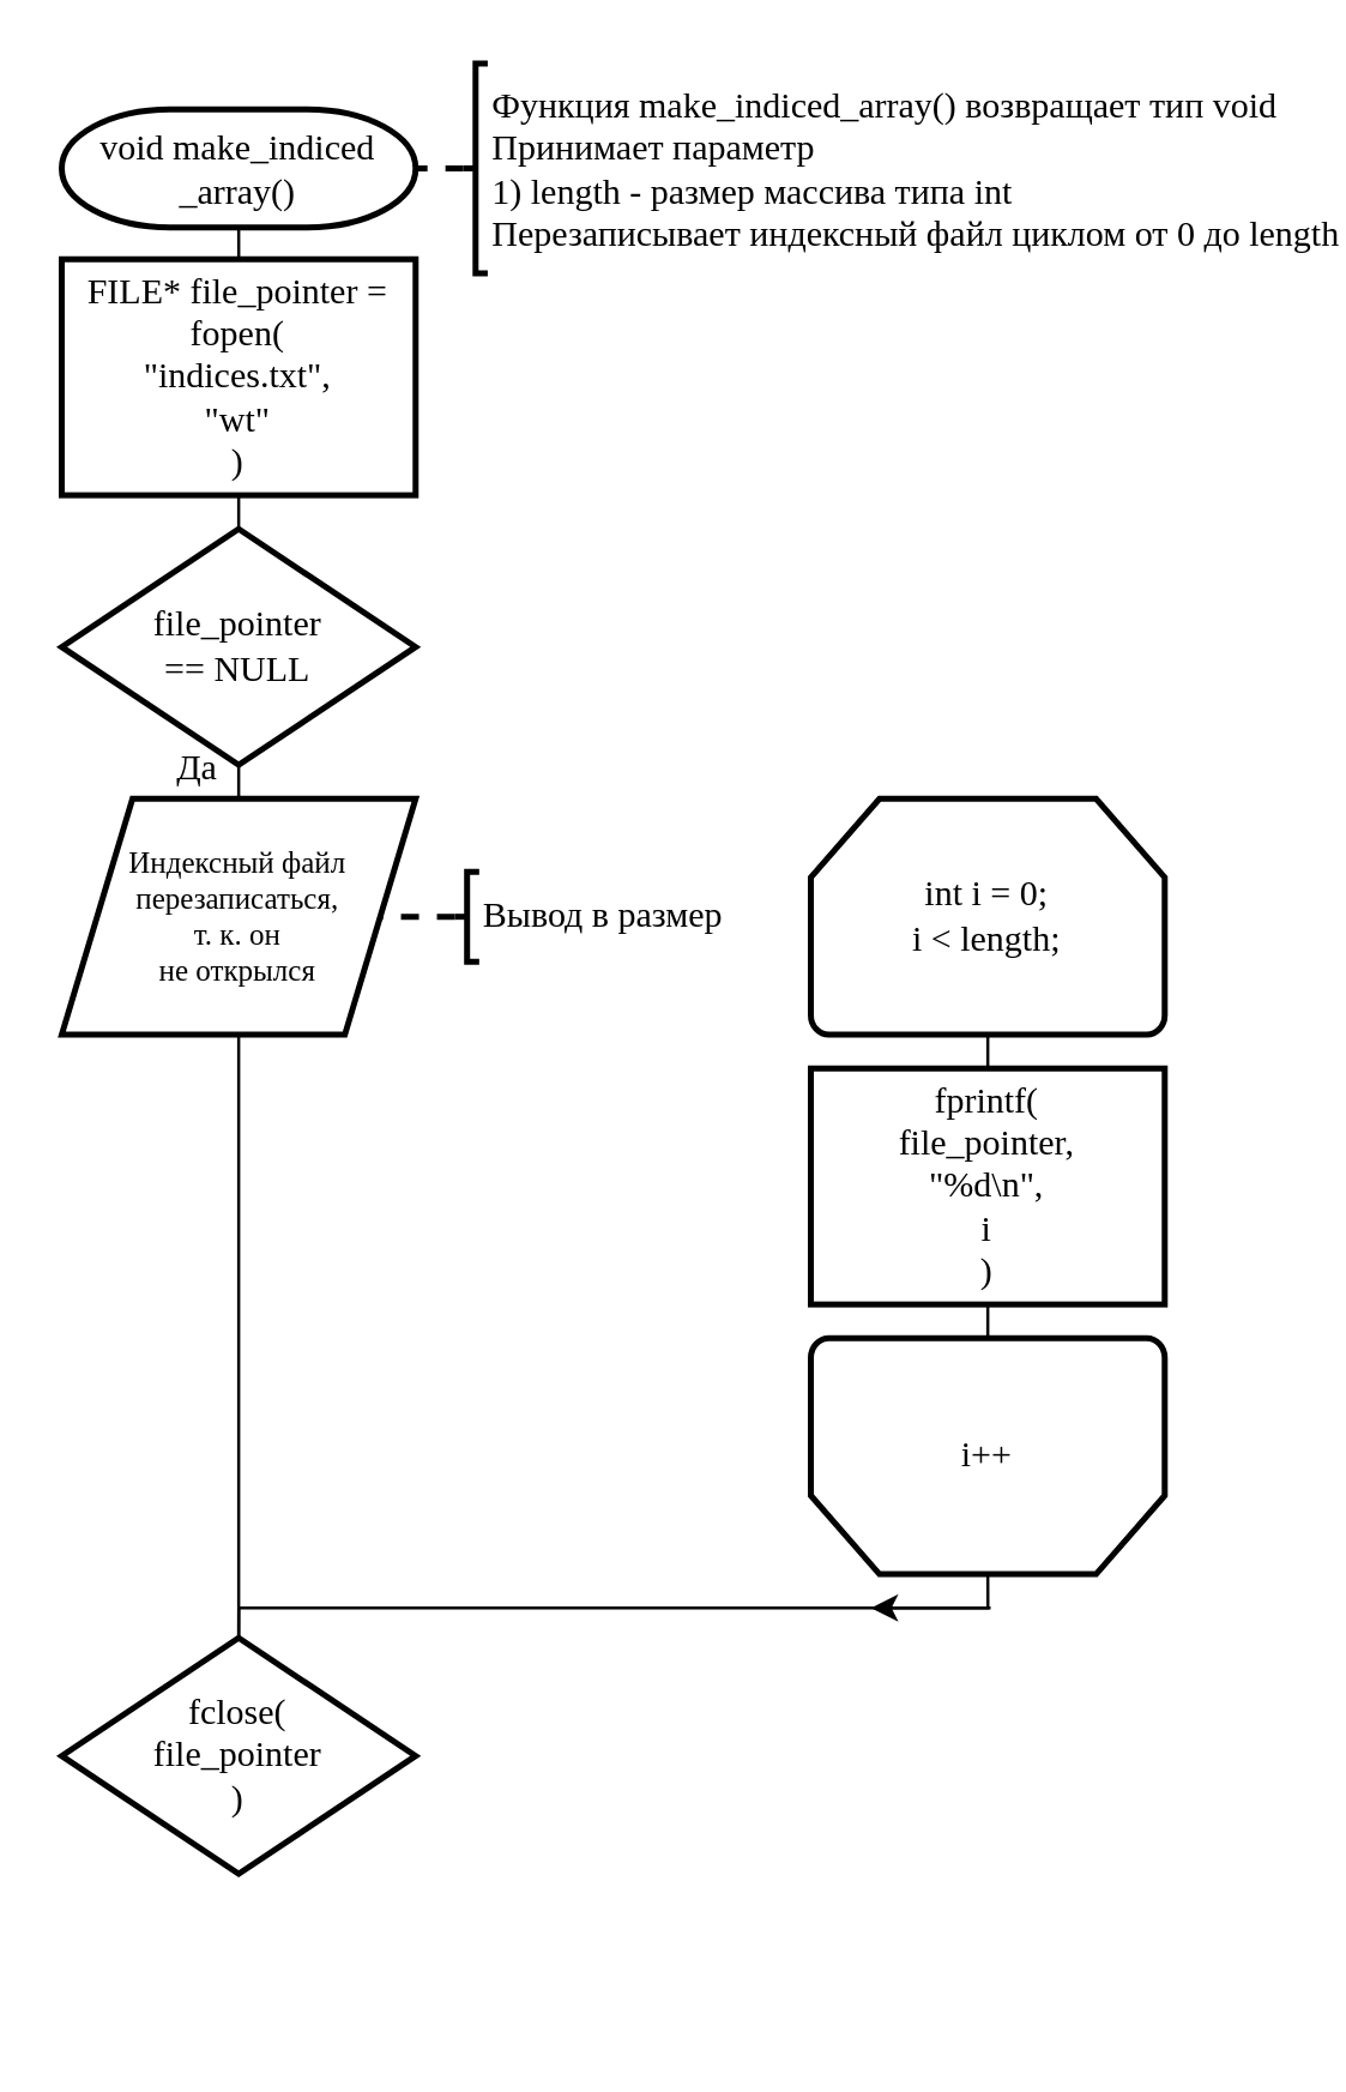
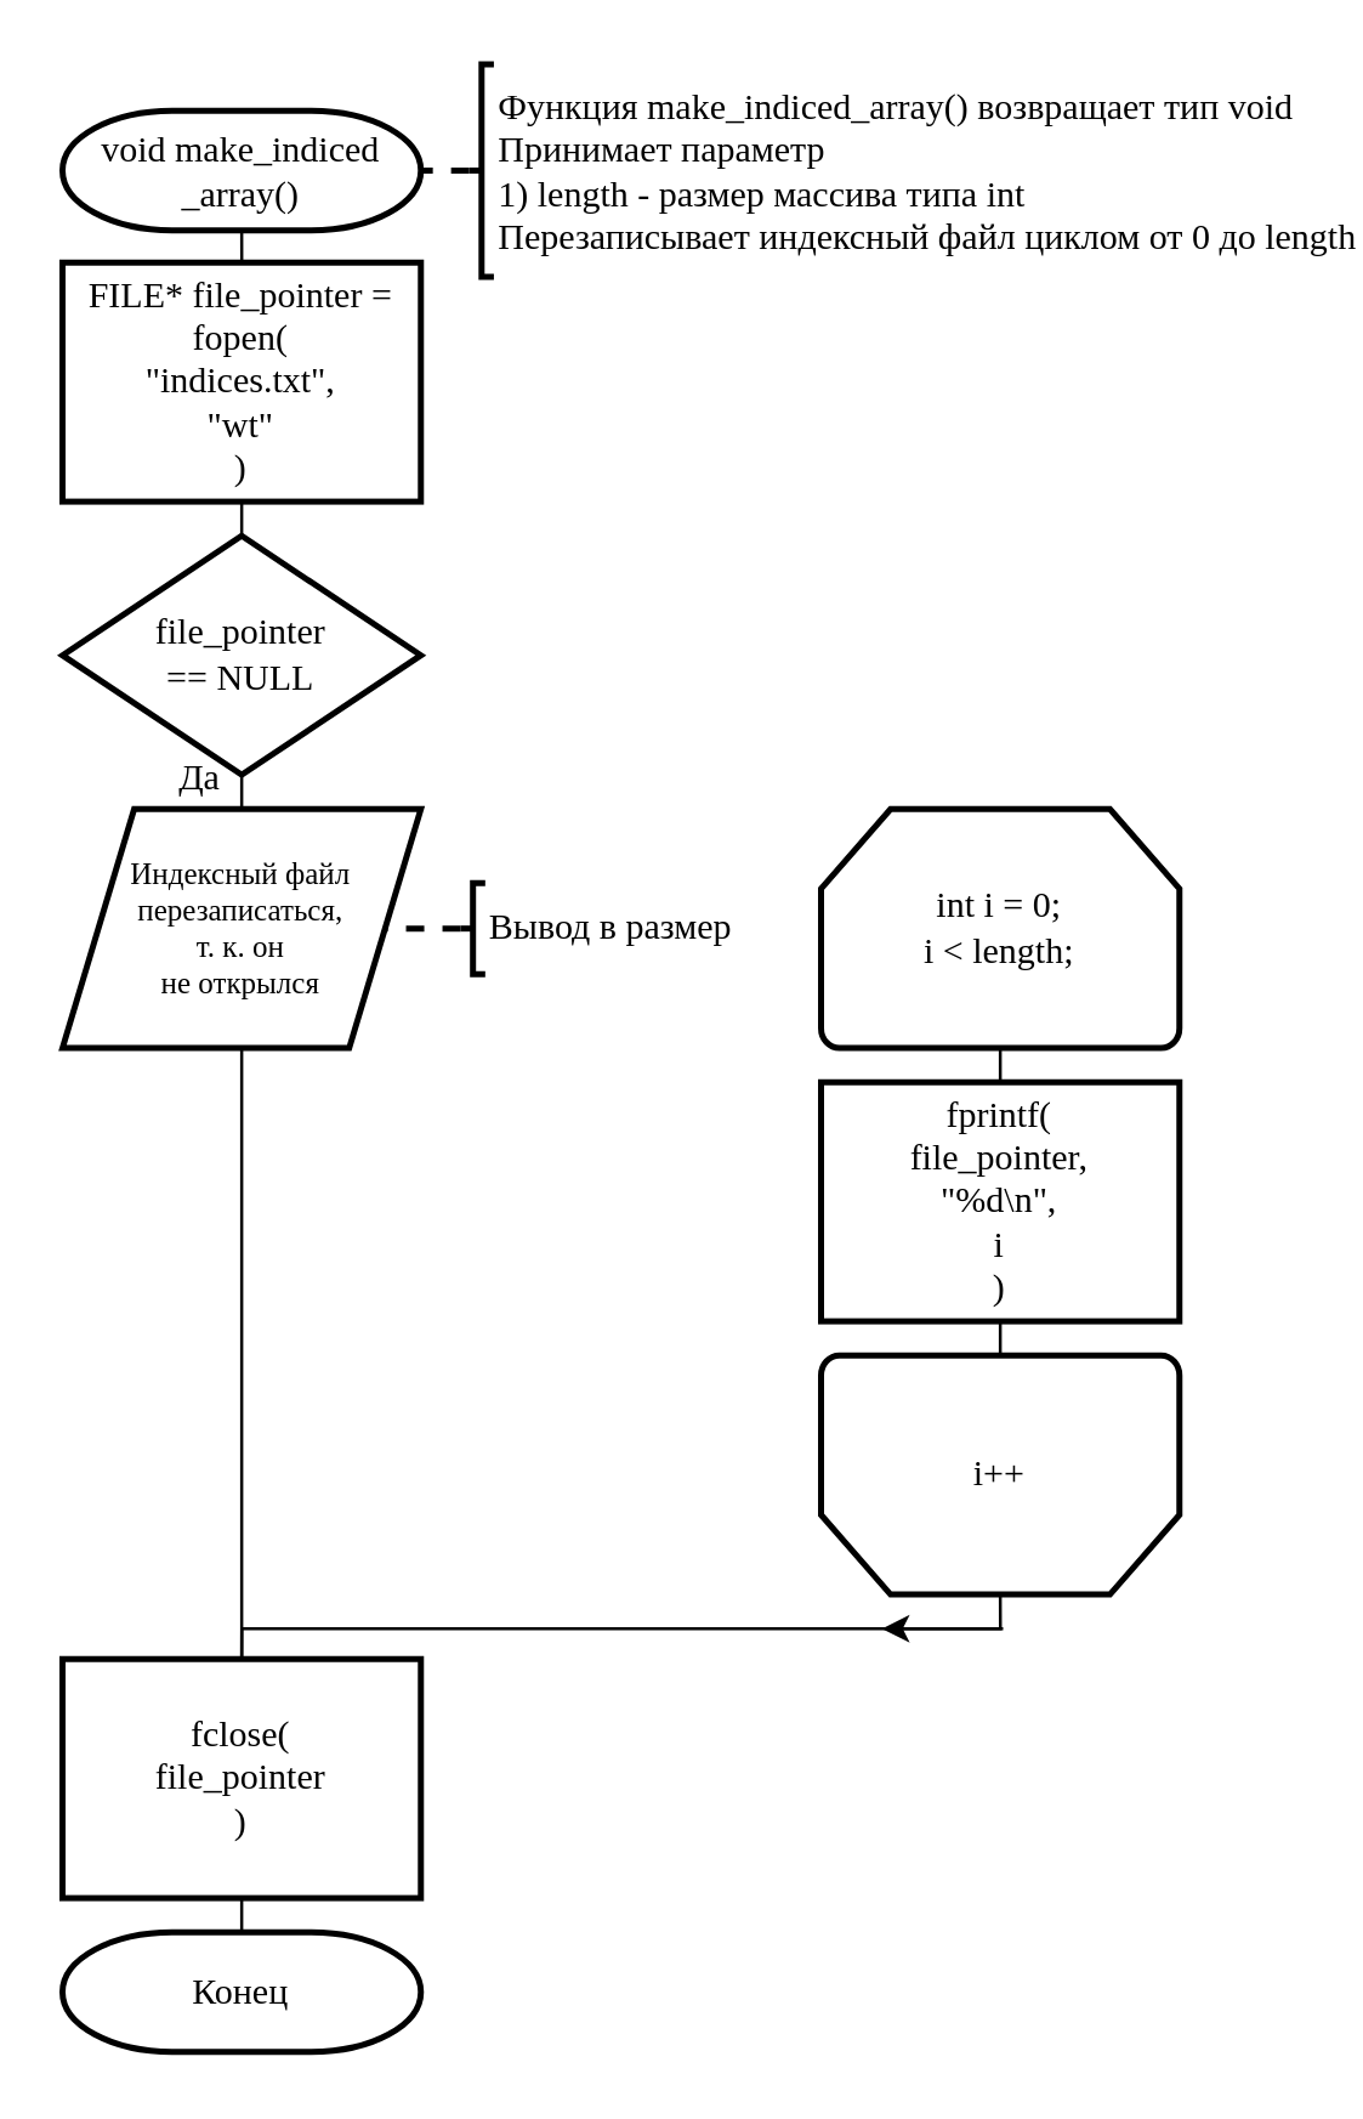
- <mxCell id="17" value="fclose(&lt;br&gt;file_pointer&lt;br&gt;)" style="rhombus;whiteSpace=wrap;html=1;absoluteArcSize=1;arcSize=14;strokeWidth=2;fontFamily=Times New Roman;" vertex="1" parent="1"><mxGeometry x="20" y="546" width="118.11" height="78.74" as="geometry" /></mxCell>
+ <mxCell id="17" value="fclose(&lt;br&gt;file_pointer&lt;br&gt;)" style="rounded=0;whiteSpace=wrap;html=1;absoluteArcSize=1;arcSize=14;strokeWidth=2;fontFamily=Times New Roman;" vertex="1" parent="1"><mxGeometry x="20" y="546" width="118.11" height="78.74" as="geometry" /></mxCell>
+ <mxCell id="16" style="edgeStyle=orthogonalEdgeStyle;rounded=0;orthogonalLoop=1;jettySize=auto;html=1;exitX=0.5;exitY=1;exitDx=0;exitDy=0;entryX=0.5;entryY=0;entryDx=0;entryDy=0;entryPerimeter=0;endArrow=none;endFill=0;fontFamily=Times New Roman;" edge="1" parent="1" source="17" target="18"><mxGeometry relative="1" as="geometry" /></mxCell>
+ <mxCell id="18" value="Конец" style="strokeWidth=2;html=1;shape=mxgraph.flowchart.terminator;whiteSpace=wrap;fontFamily=Times New Roman;" vertex="1" parent="1"><mxGeometry x="20" y="636" width="118.11" height="39.37" as="geometry" /></mxCell>
